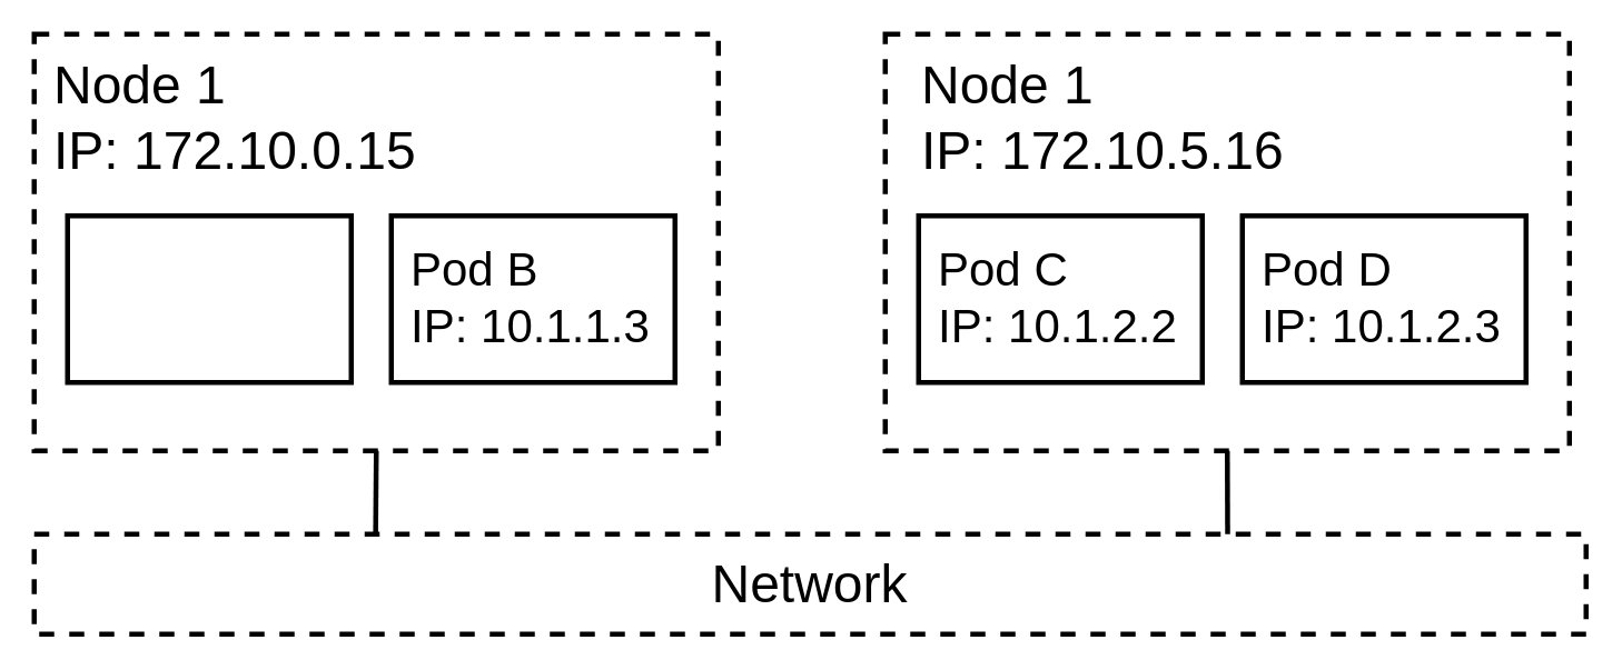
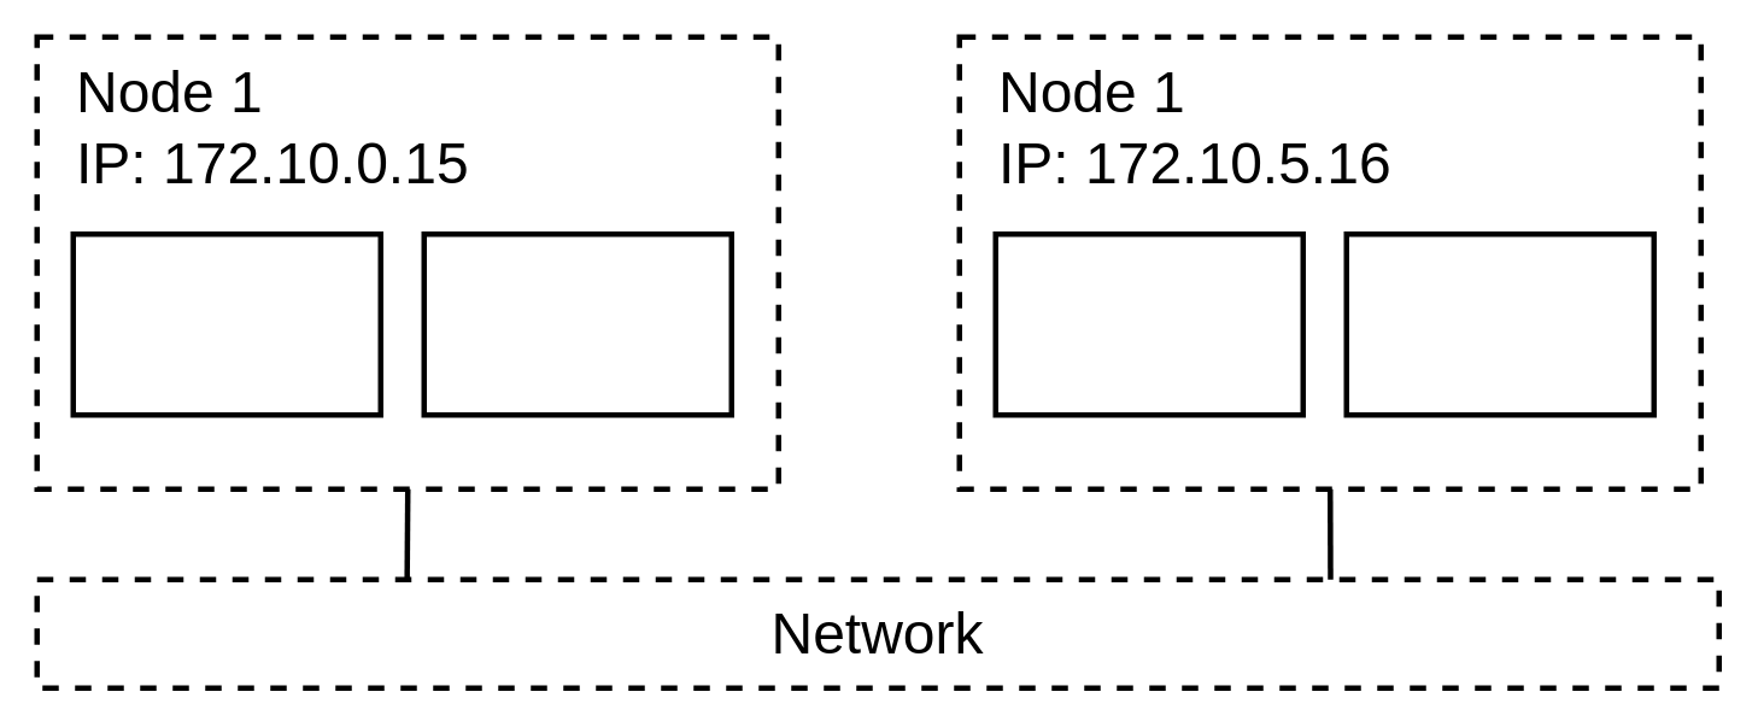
- <mxCell id="3" value="&lt;font style=&quot;font-size: 32px&quot;&gt;Node 1&lt;br&gt;IP: 172.10.0.15&lt;/font&gt;" style="text;html=1;strokeColor=none;fillColor=none;align=left;verticalAlign=middle;whiteSpace=wrap;rounded=0;dashed=1;" vertex="1" parent="1"><mxGeometry x="30" y="40" width="240" height="60" as="geometry" /></mxCell>
+ <mxCell id="3" value="&lt;font style=&quot;font-size: 32px&quot;&gt;Node 1&lt;br&gt;IP: 172.10.0.15&lt;/font&gt;" style="text;html=1;strokeColor=none;fillColor=none;align=left;verticalAlign=middle;whiteSpace=wrap;rounded=0;dashed=1;" vertex="1" parent="1"><mxGeometry x="40" y="40" width="240" height="60" as="geometry" /></mxCell>
- <mxCell id="8" value="&lt;font style=&quot;font-size: 28px&quot;&gt;Pod B&lt;br&gt;IP: 10.1.1.3&lt;br&gt;&lt;/font&gt;" style="text;html=1;strokeColor=none;fillColor=none;align=left;verticalAlign=middle;whiteSpace=wrap;rounded=0;" vertex="1" parent="6"><mxGeometry x="10" width="150" height="100" as="geometry" /></mxCell>
- <mxCell id="13" value="&lt;font style=&quot;font-size: 28px&quot;&gt;Pod C&lt;br&gt;IP: 10.1.2.2&lt;br&gt;&lt;/font&gt;" style="text;html=1;strokeColor=none;fillColor=none;align=left;verticalAlign=middle;whiteSpace=wrap;rounded=0;" vertex="1" parent="11"><mxGeometry x="10" width="150" height="100" as="geometry" /></mxCell>
- <mxCell id="16" value="&lt;font style=&quot;font-size: 28px&quot;&gt;Pod D&lt;br&gt;IP: 10.1.2.3&lt;br&gt;&lt;/font&gt;" style="text;html=1;strokeColor=none;fillColor=none;align=left;verticalAlign=middle;whiteSpace=wrap;rounded=0;" vertex="1" parent="14"><mxGeometry x="10" width="150" height="100" as="geometry" /></mxCell>
